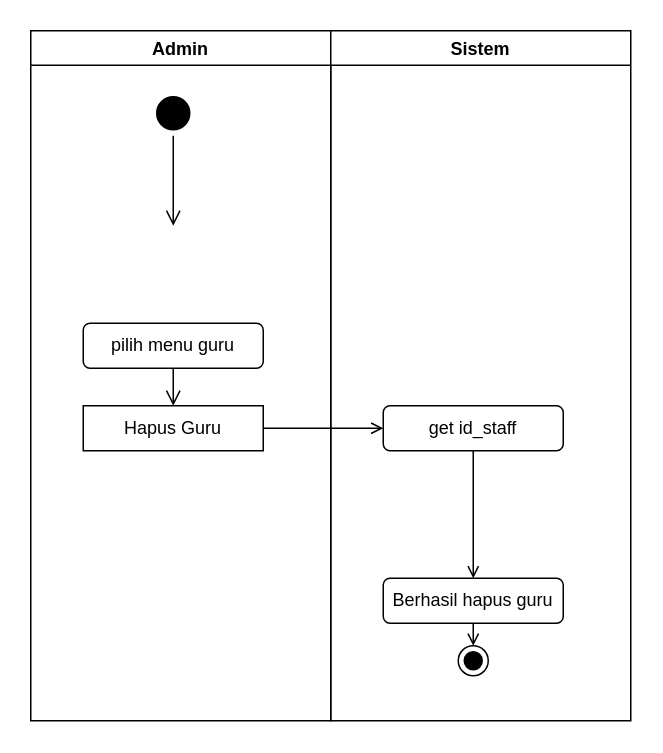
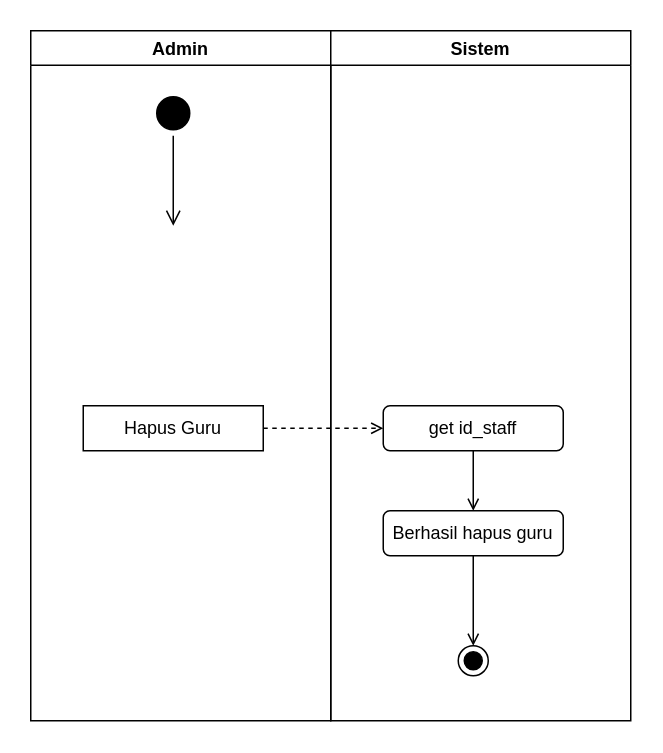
- <mxCell id="5" value="pilih menu guru" style="rounded=1;whiteSpace=wrap;html=1;strokeColor=#000000;" vertex="1" parent="2"><mxGeometry x="35" y="195" width="120" height="30" as="geometry" /></mxCell>
- <mxCell id="7" value="" style="edgeStyle=orthogonalEdgeStyle;html=1;verticalAlign=bottom;endArrow=open;endSize=8;strokeColor=#000000;rounded=0;entryX=0.5;entryY=0;entryDx=0;entryDy=0;exitX=0.5;exitY=1;exitDx=0;exitDy=0;" edge="1" parent="2" source="5" target="6"><mxGeometry relative="1" as="geometry"><mxPoint x="105" y="205" as="targetPoint" /><mxPoint x="100" y="230" as="sourcePoint" /></mxGeometry></mxCell>
- <mxCell id="14" style="edgeStyle=orthogonalEdgeStyle;rounded=0;orthogonalLoop=1;jettySize=auto;html=1;exitX=1;exitY=0.5;exitDx=0;exitDy=0;endArrow=open;endFill=0;" edge="1" parent="1" source="6" target="13"><mxGeometry relative="1" as="geometry" /></mxCell>
+ <mxCell id="14" style="edgeStyle=orthogonalEdgeStyle;rounded=0;orthogonalLoop=1;jettySize=auto;html=1;exitX=1;exitY=0.5;exitDx=0;exitDy=0;endArrow=open;endFill=0;dashed=1;" edge="1" parent="1" source="6" target="13"><mxGeometry relative="1" as="geometry" /></mxCell>
- <mxCell id="11" value="Berhasil hapus guru" style="rounded=1;whiteSpace=wrap;html=1;strokeColor=#000000;" vertex="1" parent="8"><mxGeometry x="35" y="365" width="120" height="30" as="geometry" /></mxCell>
+ <mxCell id="11" value="Berhasil hapus guru" style="rounded=1;whiteSpace=wrap;html=1;strokeColor=#000000;" vertex="1" parent="8"><mxGeometry x="35" y="320" width="120" height="30" as="geometry" /></mxCell>
